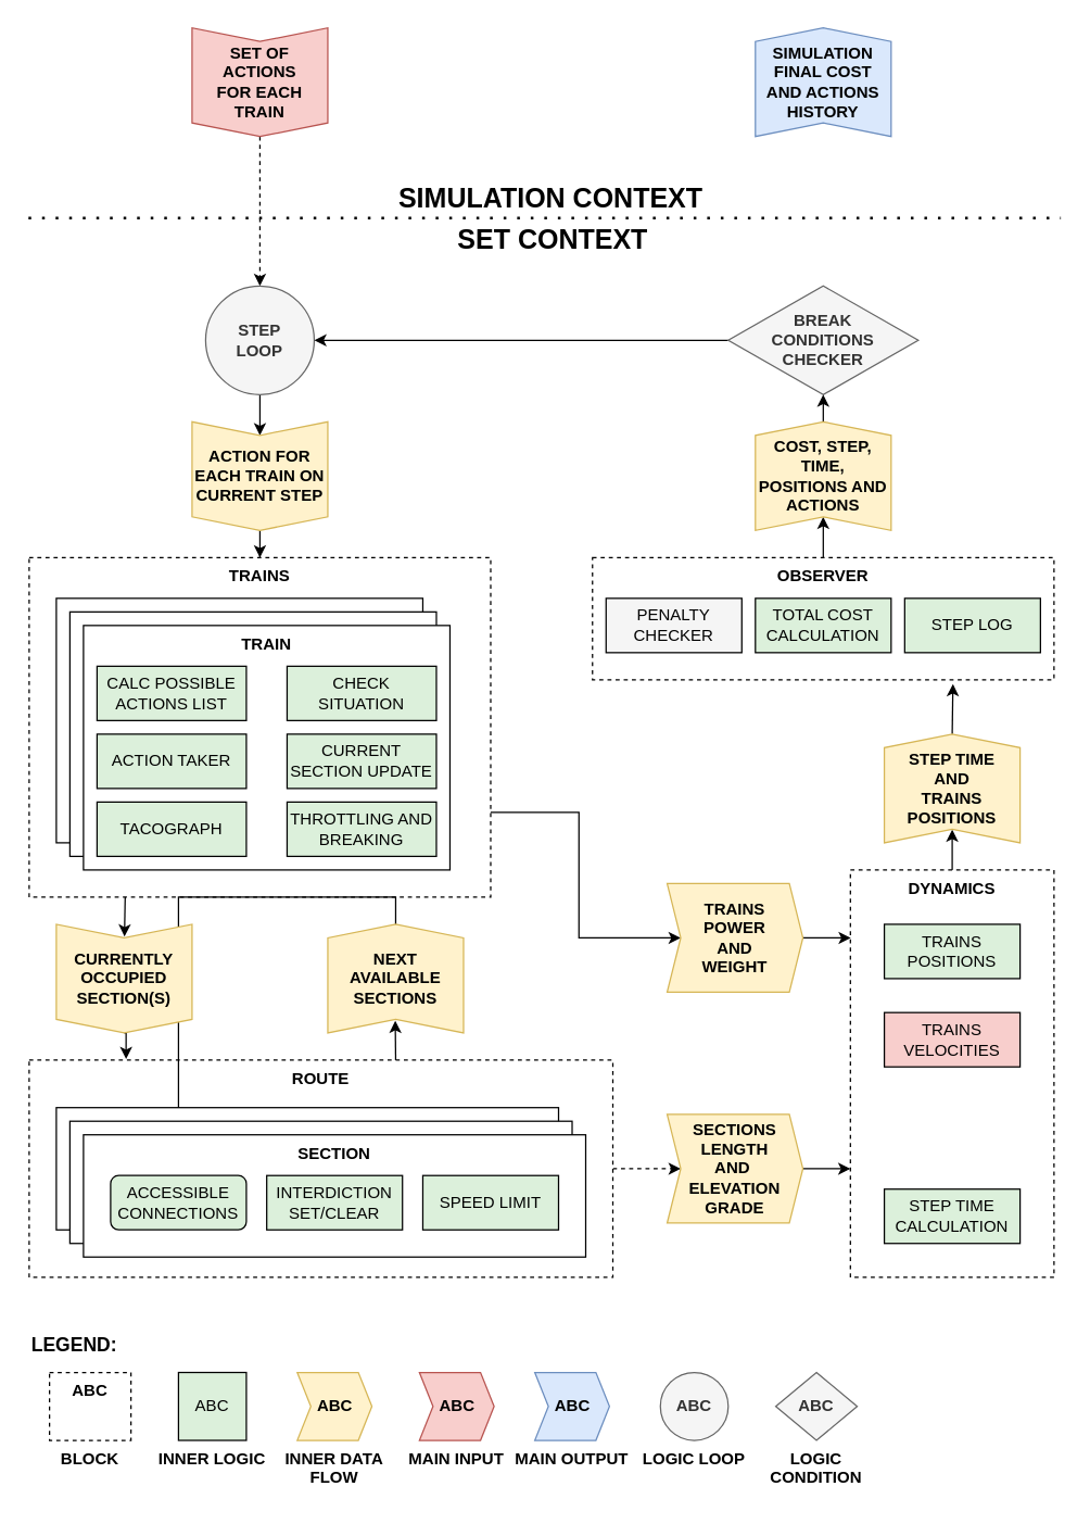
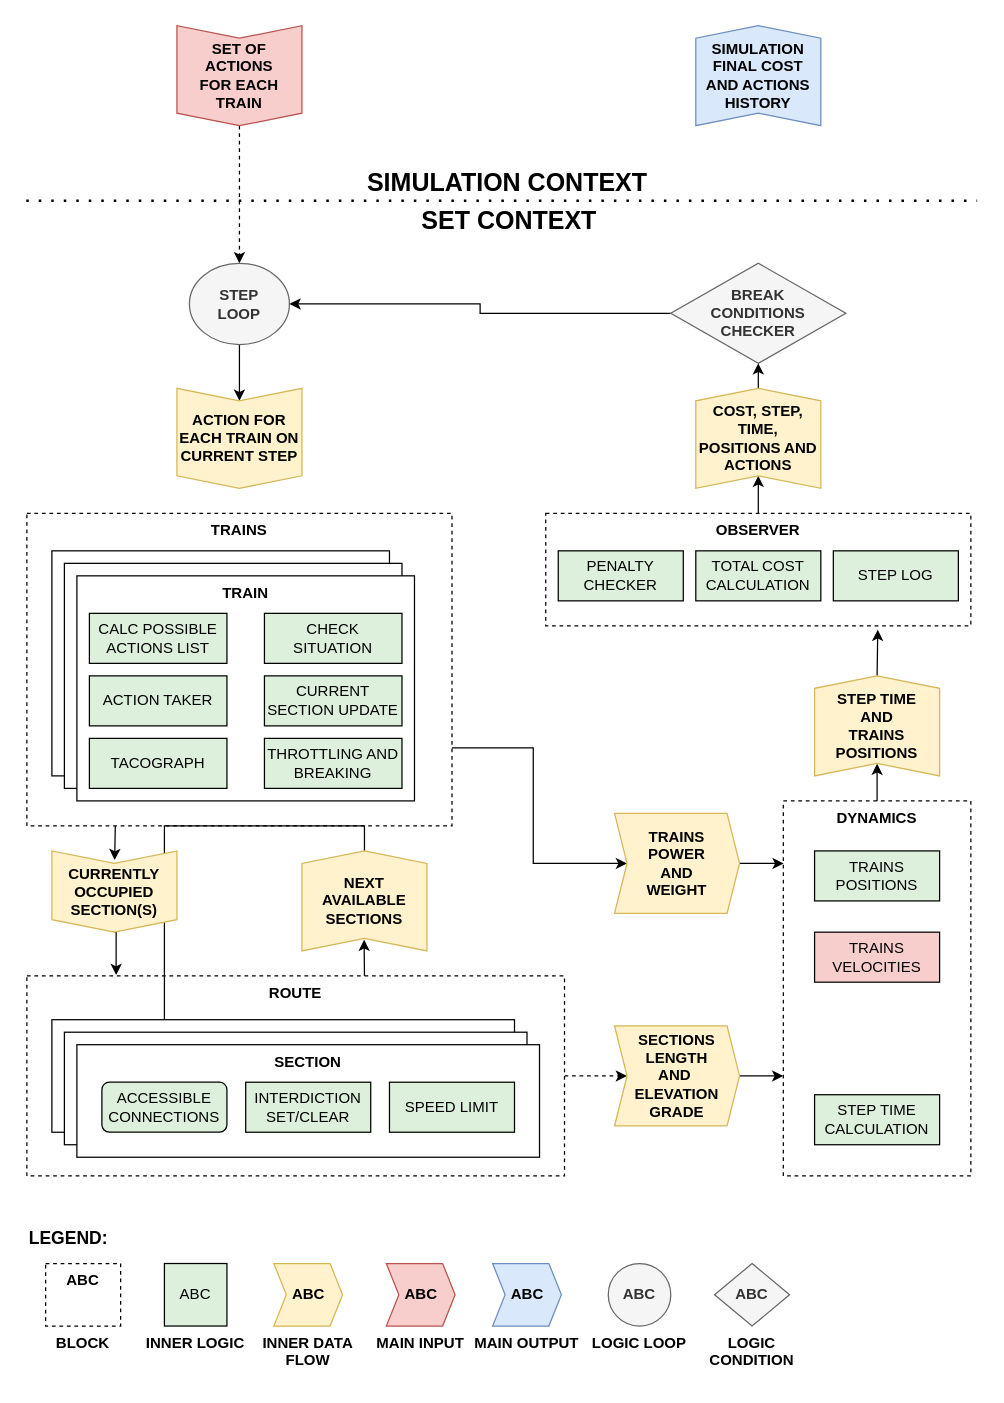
- <mxCell id="48" value="STEP&lt;br&gt;LOOP" style="ellipse;whiteSpace=wrap;html=1;aspect=fixed;fillColor=#f5f5f5;strokeColor=#666666;fontColor=#333333;fontStyle=1" vertex="1" parent="1"><mxGeometry x="151" y="210" width="80" height="80" as="geometry" /></mxCell>
+ <mxCell id="48" value="STEP&lt;br&gt;LOOP" style="ellipse;whiteSpace=wrap;html=1;aspect=fixed;fillColor=#f5f5f5;strokeColor=#666666;fontColor=#333333;fontStyle=1" vertex="1" parent="1"><mxGeometry x="151" y="210" width="80" height="65" as="geometry" /></mxCell>
- <mxCell id="49" style="edgeStyle=orthogonalEdgeStyle;rounded=0;orthogonalLoop=1;jettySize=auto;html=1;exitX=1;exitY=0.5;exitDx=0;exitDy=0;" edge="1" parent="1" source="50" target="5"><mxGeometry relative="1" as="geometry" /></mxCell>
- <mxCell id="18" value="PENALTY CHECKER" style="rounded=0;whiteSpace=wrap;html=1;fillColor=#f5f5f5;" parent="1" vertex="1"><mxGeometry x="446" y="440" width="100" height="40" as="geometry" /></mxCell>
+ <mxCell id="18" value="PENALTY CHECKER" style="rounded=0;whiteSpace=wrap;html=1;fillColor=#DCF0DB;" parent="1" vertex="1"><mxGeometry x="446" y="440" width="100" height="40" as="geometry" /></mxCell>
- <mxCell id="43" value="CURRENTLY OCCUPIED SECTION(S)" style="shape=step;perimeter=stepPerimeter;whiteSpace=wrap;html=1;fixedSize=1;fillColor=#fff2cc;strokeColor=#d6b656;direction=south;fontStyle=1;size=10;" vertex="1" parent="1"><mxGeometry x="41" y="680" width="100" height="80" as="geometry" /></mxCell>
+ <mxCell id="43" value="CURRENTLY OCCUPIED SECTION(S)" style="shape=step;perimeter=stepPerimeter;whiteSpace=wrap;html=1;fixedSize=1;fillColor=#fff2cc;strokeColor=#d6b656;direction=south;fontStyle=1;size=10;" vertex="1" parent="1"><mxGeometry x="41" y="680" width="100" height="65" as="geometry" /></mxCell>
